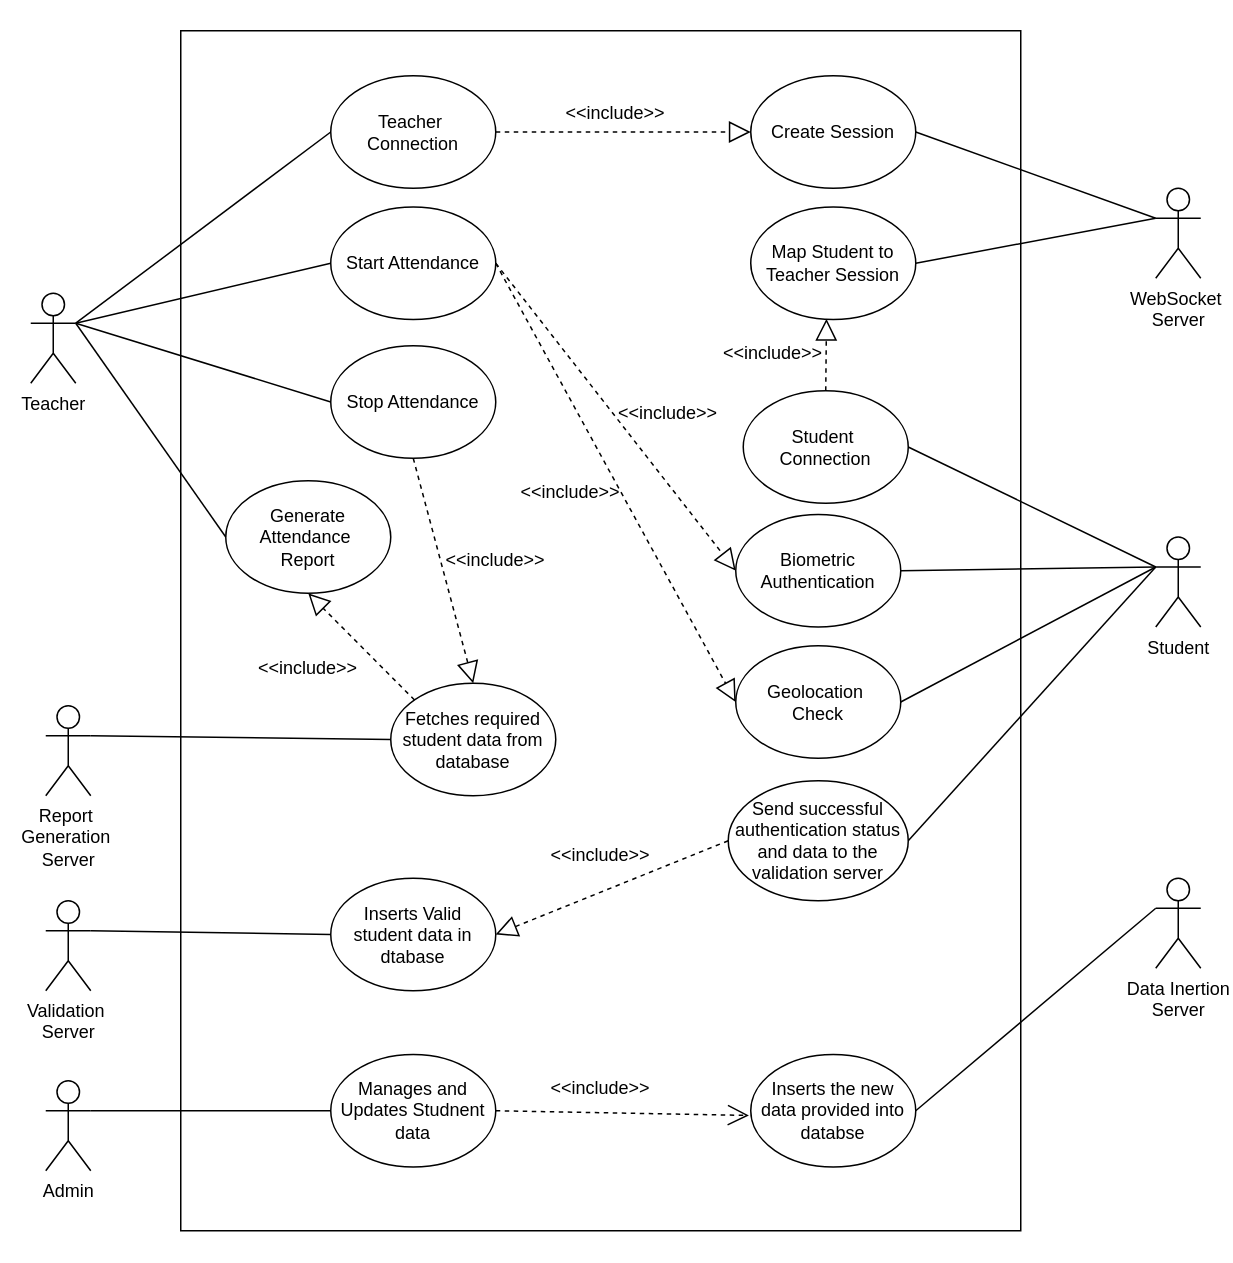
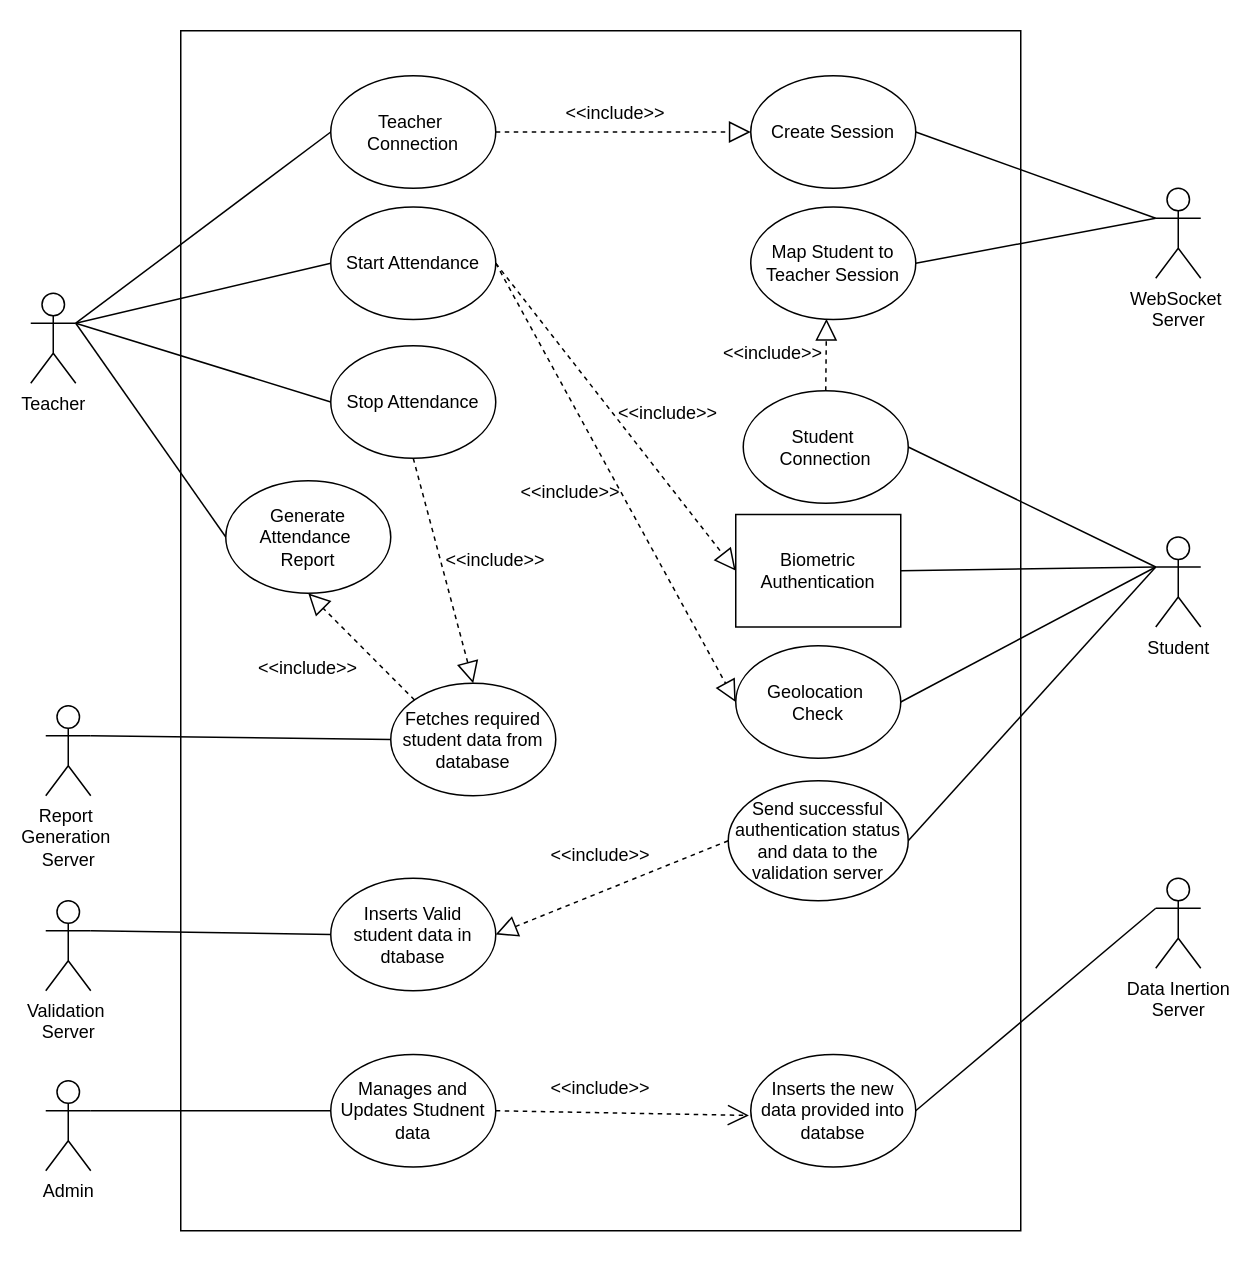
- <mxCell id="15" value="Biometric Authentication" style="ellipse;whiteSpace=wrap;html=1;" vertex="1" parent="1"><mxGeometry x="490" y="342.5" width="110" height="75" as="geometry" /></mxCell>
+ <mxCell id="15" value="Biometric Authentication" style="whiteSpace=wrap;html=1;rounded=0;" vertex="1" parent="1"><mxGeometry x="490" y="342.5" width="110" height="75" as="geometry" /></mxCell>
